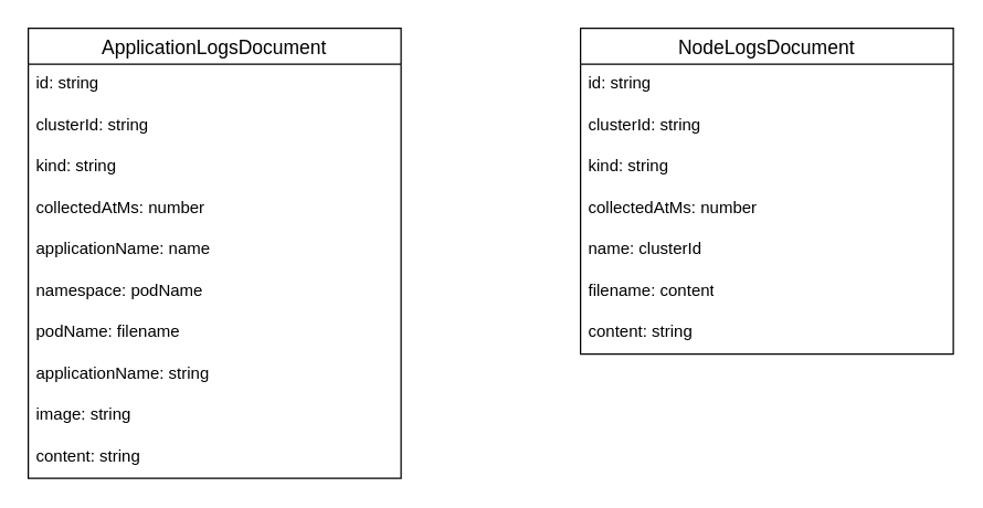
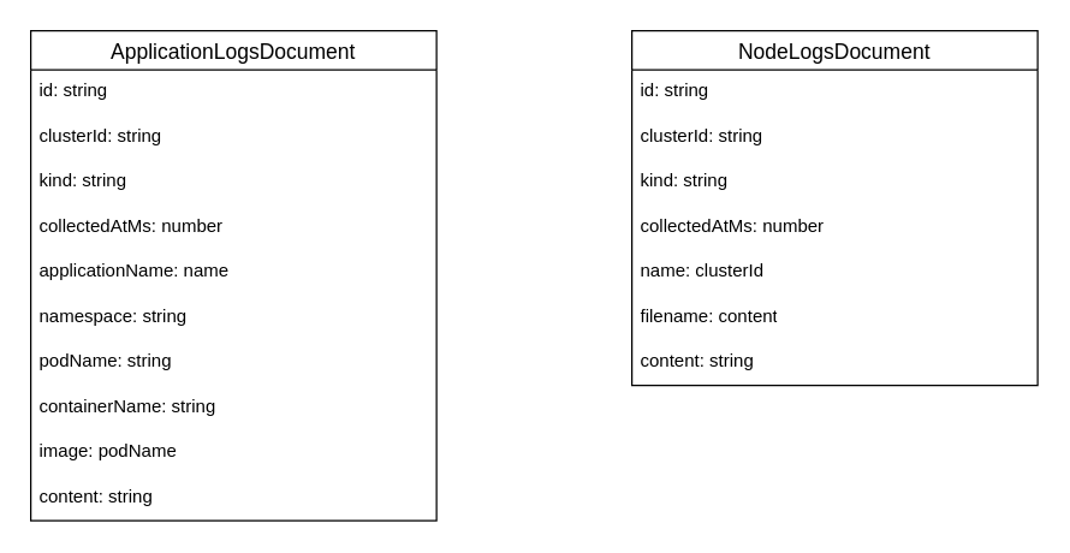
- <mxCell id="8" value="namespace: podName" style="text;strokeColor=none;fillColor=none;spacingLeft=4;spacingRight=4;overflow=hidden;rotatable=0;points=[[0,0.5],[1,0.5]];portConstraint=eastwest;fontSize=12;whiteSpace=wrap;html=1;" vertex="1" parent="2"><mxGeometry y="176" width="270" height="30" as="geometry" /></mxCell>
+ <mxCell id="8" value="namespace: string" style="text;strokeColor=none;fillColor=none;spacingLeft=4;spacingRight=4;overflow=hidden;rotatable=0;points=[[0,0.5],[1,0.5]];portConstraint=eastwest;fontSize=12;whiteSpace=wrap;html=1;" vertex="1" parent="2"><mxGeometry y="176" width="270" height="30" as="geometry" /></mxCell>
- <mxCell id="9" value="podName: filename" style="text;strokeColor=none;fillColor=none;spacingLeft=4;spacingRight=4;overflow=hidden;rotatable=0;points=[[0,0.5],[1,0.5]];portConstraint=eastwest;fontSize=12;whiteSpace=wrap;html=1;" vertex="1" parent="2"><mxGeometry y="206" width="270" height="30" as="geometry" /></mxCell>
+ <mxCell id="9" value="podName: string" style="text;strokeColor=none;fillColor=none;spacingLeft=4;spacingRight=4;overflow=hidden;rotatable=0;points=[[0,0.5],[1,0.5]];portConstraint=eastwest;fontSize=12;whiteSpace=wrap;html=1;" vertex="1" parent="2"><mxGeometry y="206" width="270" height="30" as="geometry" /></mxCell>
- <mxCell id="10" value="applicationName: string" style="text;strokeColor=none;fillColor=none;spacingLeft=4;spacingRight=4;overflow=hidden;rotatable=0;points=[[0,0.5],[1,0.5]];portConstraint=eastwest;fontSize=12;whiteSpace=wrap;html=1;" vertex="1" parent="2"><mxGeometry y="236" width="270" height="30" as="geometry" /></mxCell>
+ <mxCell id="10" value="containerName: string" style="text;strokeColor=none;fillColor=none;spacingLeft=4;spacingRight=4;overflow=hidden;rotatable=0;points=[[0,0.5],[1,0.5]];portConstraint=eastwest;fontSize=12;whiteSpace=wrap;html=1;" vertex="1" parent="2"><mxGeometry y="236" width="270" height="30" as="geometry" /></mxCell>
- <mxCell id="11" value="image: string" style="text;strokeColor=none;fillColor=none;spacingLeft=4;spacingRight=4;overflow=hidden;rotatable=0;points=[[0,0.5],[1,0.5]];portConstraint=eastwest;fontSize=12;whiteSpace=wrap;html=1;" vertex="1" parent="2"><mxGeometry y="266" width="270" height="30" as="geometry" /></mxCell>
+ <mxCell id="11" value="image: podName" style="text;strokeColor=none;fillColor=none;spacingLeft=4;spacingRight=4;overflow=hidden;rotatable=0;points=[[0,0.5],[1,0.5]];portConstraint=eastwest;fontSize=12;whiteSpace=wrap;html=1;" vertex="1" parent="2"><mxGeometry y="266" width="270" height="30" as="geometry" /></mxCell>
